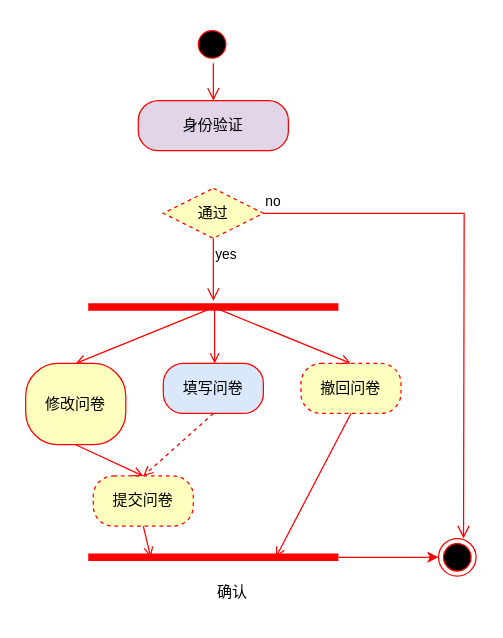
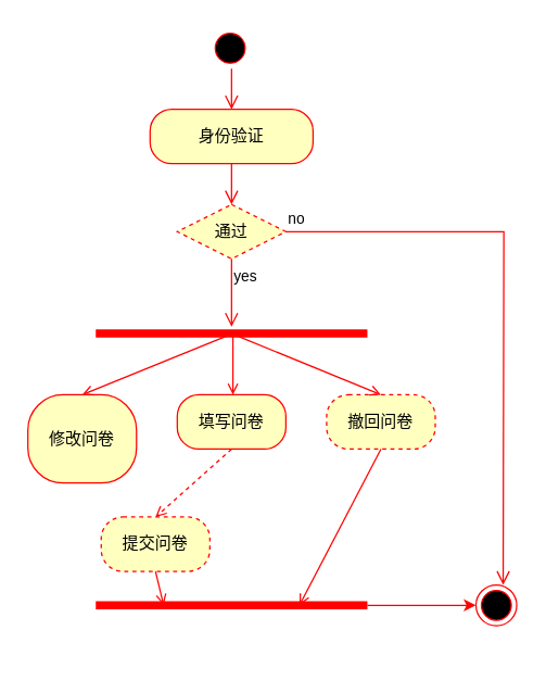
- <mxCell id="4" value="身份验证" style="rounded=1;whiteSpace=wrap;html=1;arcSize=40;fontColor=#000000;fillColor=#e1d5e7;strokeColor=#ff0000;" parent="1" vertex="1"><mxGeometry x="110" y="80" width="120" height="40" as="geometry" /></mxCell>
+ <mxCell id="4" value="身份验证" style="rounded=1;whiteSpace=wrap;html=1;arcSize=40;fontColor=#000000;fillColor=#ffffc0;strokeColor=#ff0000;" parent="1" vertex="1"><mxGeometry x="110" y="80" width="120" height="40" as="geometry" /></mxCell>
+ <mxCell id="5" value="" style="edgeStyle=orthogonalEdgeStyle;html=1;verticalAlign=bottom;endArrow=open;endSize=8;strokeColor=#ff0000;rounded=0;entryX=0.5;entryY=0;entryDx=0;entryDy=0;" parent="1" source="4" target="6" edge="1"><mxGeometry relative="1" as="geometry"><mxPoint x="169" y="180" as="targetPoint" /></mxGeometry></mxCell>
- <mxCell id="10" value="填写问卷" style="rounded=1;whiteSpace=wrap;html=1;arcSize=40;fontColor=#000000;fillColor=#dae8fc;strokeColor=#ff0000;" parent="1" vertex="1"><mxGeometry x="130" y="290" width="80" height="40" as="geometry" /></mxCell>
+ <mxCell id="10" value="填写问卷" style="rounded=1;whiteSpace=wrap;html=1;arcSize=40;fontColor=#000000;fillColor=#ffffc0;strokeColor=#ff0000;" parent="1" vertex="1"><mxGeometry x="130" y="290" width="80" height="40" as="geometry" /></mxCell>
- <mxCell id="17" value="" style="endArrow=open;html=1;rounded=0;exitX=0.5;exitY=1;exitDx=0;exitDy=0;entryX=0.5;entryY=0;entryDx=0;entryDy=0;strokeColor=#FF0000;endFill=0;" parent="1" source="11" target="13" edge="1"><mxGeometry width="50" height="50" relative="1" as="geometry"><mxPoint x="140" y="380" as="sourcePoint" /><mxPoint x="190" y="330" as="targetPoint" /></mxGeometry></mxCell>
- <mxCell id="15" value="确认" style="text;html=1;align=center;verticalAlign=middle;resizable=0;points=[];autosize=1;strokeColor=none;fillColor=none;" parent="1" vertex="1"><mxGeometry x="160" y="458" width="50" height="30" as="geometry" /></mxCell>
